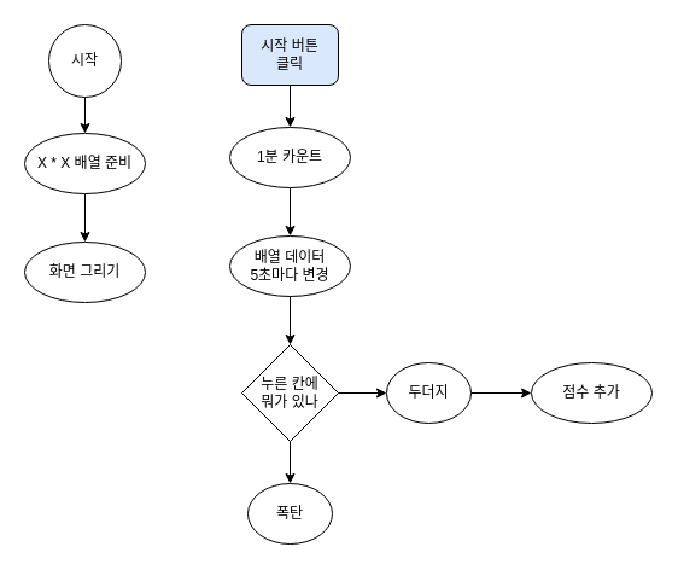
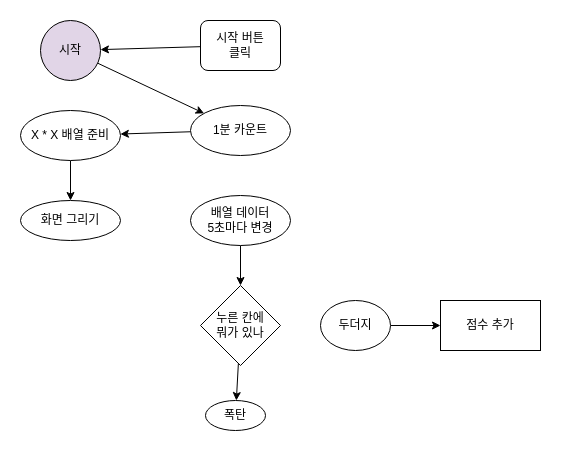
- <mxCell id="8" value="시작 버튼 &lt;br&gt;클릭" style="rounded=1;whiteSpace=wrap;html=1;fillColor=#dae8fc;" vertex="1" parent="1"><mxGeometry x="200" y="20" width="80" height="50" as="geometry" /></mxCell>
+ <mxCell id="8" value="시작 버튼 &lt;br&gt;클릭" style="rounded=1;whiteSpace=wrap;html=1;" vertex="1" parent="1"><mxGeometry x="200" y="20" width="80" height="50" as="geometry" /></mxCell>
- <mxCell id="3" value="시작" style="ellipse;whiteSpace=wrap;html=1;aspect=fixed;" vertex="1" parent="1"><mxGeometry x="40" y="20" width="60" height="60" as="geometry" /></mxCell>
+ <mxCell id="3" value="시작" style="ellipse;whiteSpace=wrap;html=1;aspect=fixed;fillColor=#e1d5e7;" vertex="1" parent="1"><mxGeometry x="40" y="20" width="60" height="60" as="geometry" /></mxCell>
- <mxCell id="7" value="" style="edgeStyle=none;html=1;" edge="1" parent="1" source="8" target="12"><mxGeometry relative="1" as="geometry" /></mxCell>
+ <mxCell id="7" value="" style="edgeStyle=none;html=1;" edge="1" parent="1" source="8" target="3"><mxGeometry relative="1" as="geometry" /></mxCell>
- <mxCell id="2" value="" style="edgeStyle=none;html=1;" edge="1" parent="1" source="3" target="5"><mxGeometry relative="1" as="geometry" /></mxCell>
+ <mxCell id="2" value="" style="edgeStyle=none;html=1;" edge="1" parent="1" source="3" target="12"><mxGeometry relative="1" as="geometry" /></mxCell>
- <mxCell id="11" value="" style="edgeStyle=none;html=1;" edge="1" parent="1" source="12" target="10"><mxGeometry relative="1" as="geometry" /></mxCell>
+ <mxCell id="11" value="" style="edgeStyle=none;html=1;" edge="1" parent="1" source="12" target="5"><mxGeometry relative="1" as="geometry" /></mxCell>
- <mxCell id="6" value="화면 그리기" style="ellipse;whiteSpace=wrap;html=1;" vertex="1" parent="1"><mxGeometry x="20" y="200" width="100" height="50" as="geometry" /></mxCell>
+ <mxCell id="6" value="화면 그리기" style="ellipse;whiteSpace=wrap;html=1;" vertex="1" parent="1"><mxGeometry x="20" y="200" width="100" height="40" as="geometry" /></mxCell>
- <mxCell id="13" value="" style="edgeStyle=none;html=1;" edge="1" parent="1" source="15" target="17"><mxGeometry relative="1" as="geometry" /></mxCell>
- <mxCell id="19" value="점수 추가" style="ellipse;whiteSpace=wrap;html=1;" vertex="1" parent="1"><mxGeometry x="440" y="300" width="100" height="50" as="geometry" /></mxCell>
+ <mxCell id="19" value="점수 추가" style="whiteSpace=wrap;html=1;rounded=0;" vertex="1" parent="1"><mxGeometry x="440" y="300" width="100" height="50" as="geometry" /></mxCell>
- <mxCell id="18" value="폭탄" style="ellipse;whiteSpace=wrap;html=1;" vertex="1" parent="1"><mxGeometry x="205" y="400" width="70" height="50" as="geometry" /></mxCell>
+ <mxCell id="18" value="폭탄" style="ellipse;whiteSpace=wrap;html=1;" vertex="1" parent="1"><mxGeometry x="205" y="400" width="60" height="30" as="geometry" /></mxCell>
